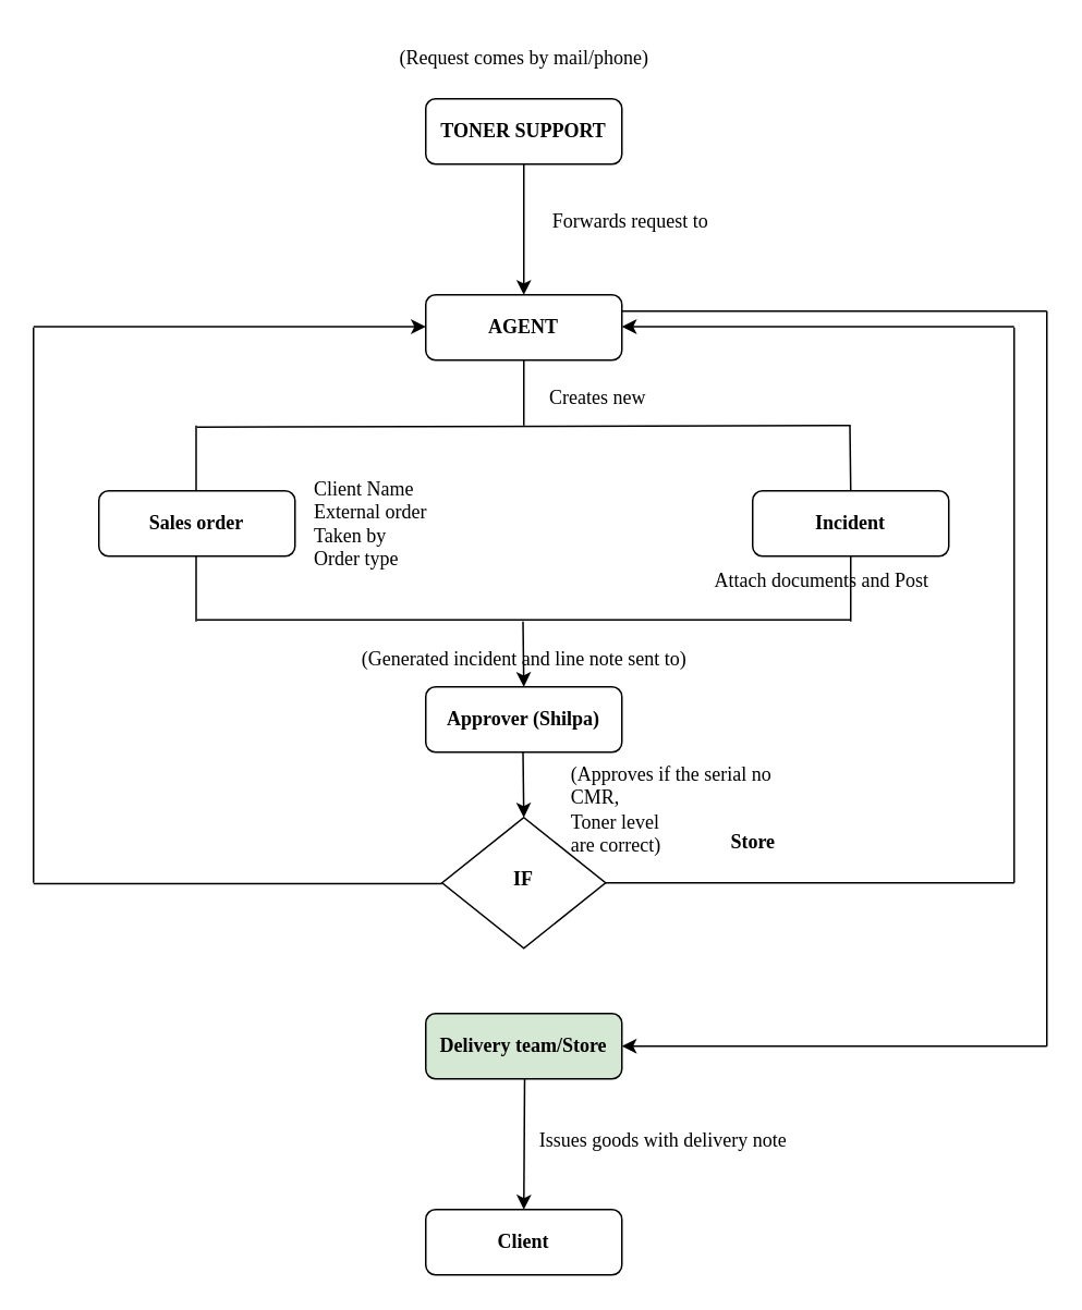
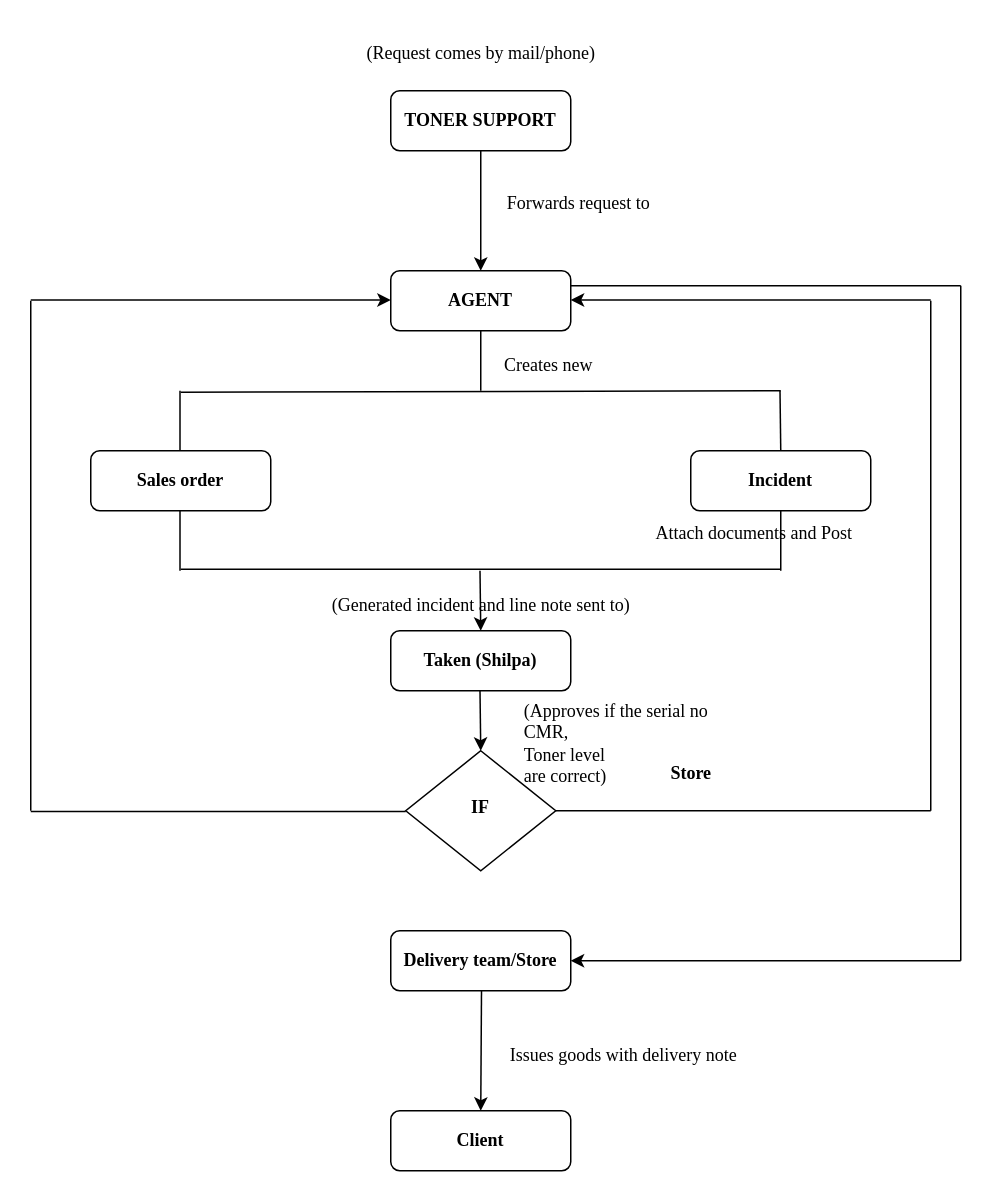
- <mxCell id="31" value="Client Name&lt;div&gt;External order&lt;/div&gt;&lt;div&gt;Taken by&lt;/div&gt;&lt;div&gt;Order type&lt;/div&gt;" style="text;html=1;align=left;verticalAlign=middle;resizable=0;points=[];autosize=1;strokeColor=none;fillColor=none;fontFamily=Tahoma;" vertex="1" parent="1"><mxGeometry x="190" y="285" width="100" height="70" as="geometry" /></mxCell>
- <mxCell id="7" value="Approver (Shilpa)" style="rounded=1;whiteSpace=wrap;html=1;fontSize=12;glass=0;strokeWidth=1;shadow=0;fontFamily=Tahoma;fontStyle=1" vertex="1" parent="1"><mxGeometry x="260" y="420" width="120" height="40" as="geometry" /></mxCell>
+ <mxCell id="7" value="Taken (Shilpa)" style="rounded=1;whiteSpace=wrap;html=1;fontSize=12;glass=0;strokeWidth=1;shadow=0;fontFamily=Tahoma;fontStyle=1" vertex="1" parent="1"><mxGeometry x="260" y="420" width="120" height="40" as="geometry" /></mxCell>
- <mxCell id="25" value="Delivery team/Store" style="rounded=1;whiteSpace=wrap;html=1;fontSize=12;glass=0;strokeWidth=1;shadow=0;fontFamily=Tahoma;fontStyle=1;fillColor=#d5e8d4;" vertex="1" parent="1"><mxGeometry x="260" y="620" width="120" height="40" as="geometry" /></mxCell>
+ <mxCell id="25" value="Delivery team/Store" style="rounded=1;whiteSpace=wrap;html=1;fontSize=12;glass=0;strokeWidth=1;shadow=0;fontFamily=Tahoma;fontStyle=1" vertex="1" parent="1"><mxGeometry x="260" y="620" width="120" height="40" as="geometry" /></mxCell>
- <mxCell id="38" value="Issues goods with delivery note" style="text;html=1;align=center;verticalAlign=middle;resizable=0;points=[];autosize=1;strokeColor=none;fillColor=none;fontFamily=Tahoma;" vertex="1" parent="1"><mxGeometry x="310" y="683" width="190" height="30" as="geometry" /></mxCell>
+ <mxCell id="38" value="Issues goods with delivery note" style="text;html=1;align=center;verticalAlign=middle;resizable=0;points=[];autosize=1;strokeColor=none;fillColor=none;fontFamily=Tahoma;" vertex="1" parent="1"><mxGeometry x="320" y="688" width="190" height="30" as="geometry" /></mxCell>
